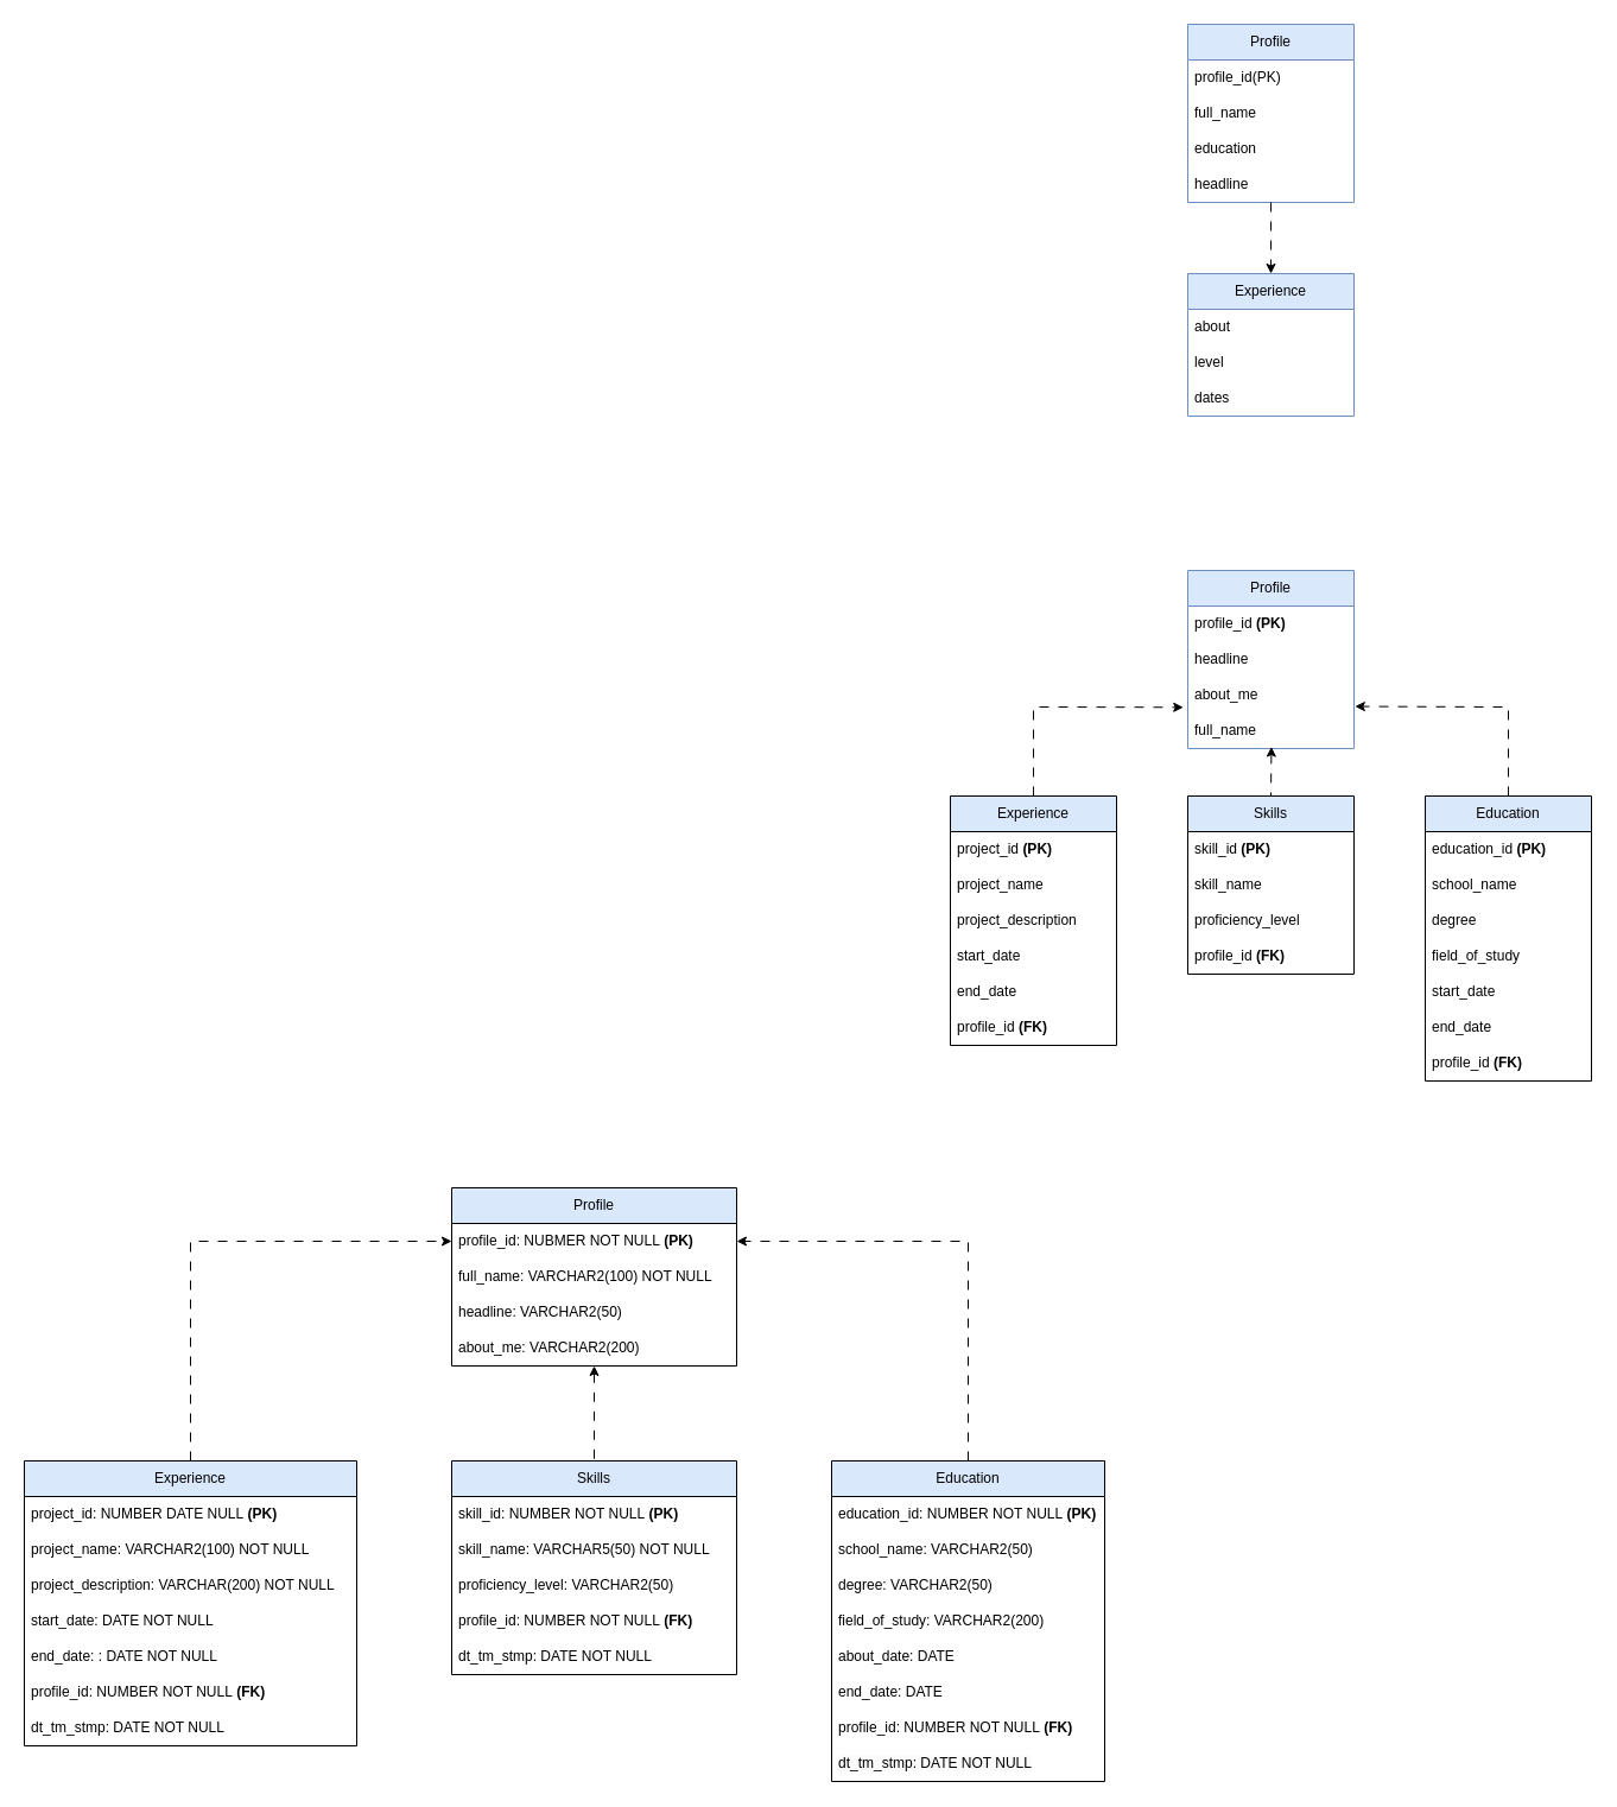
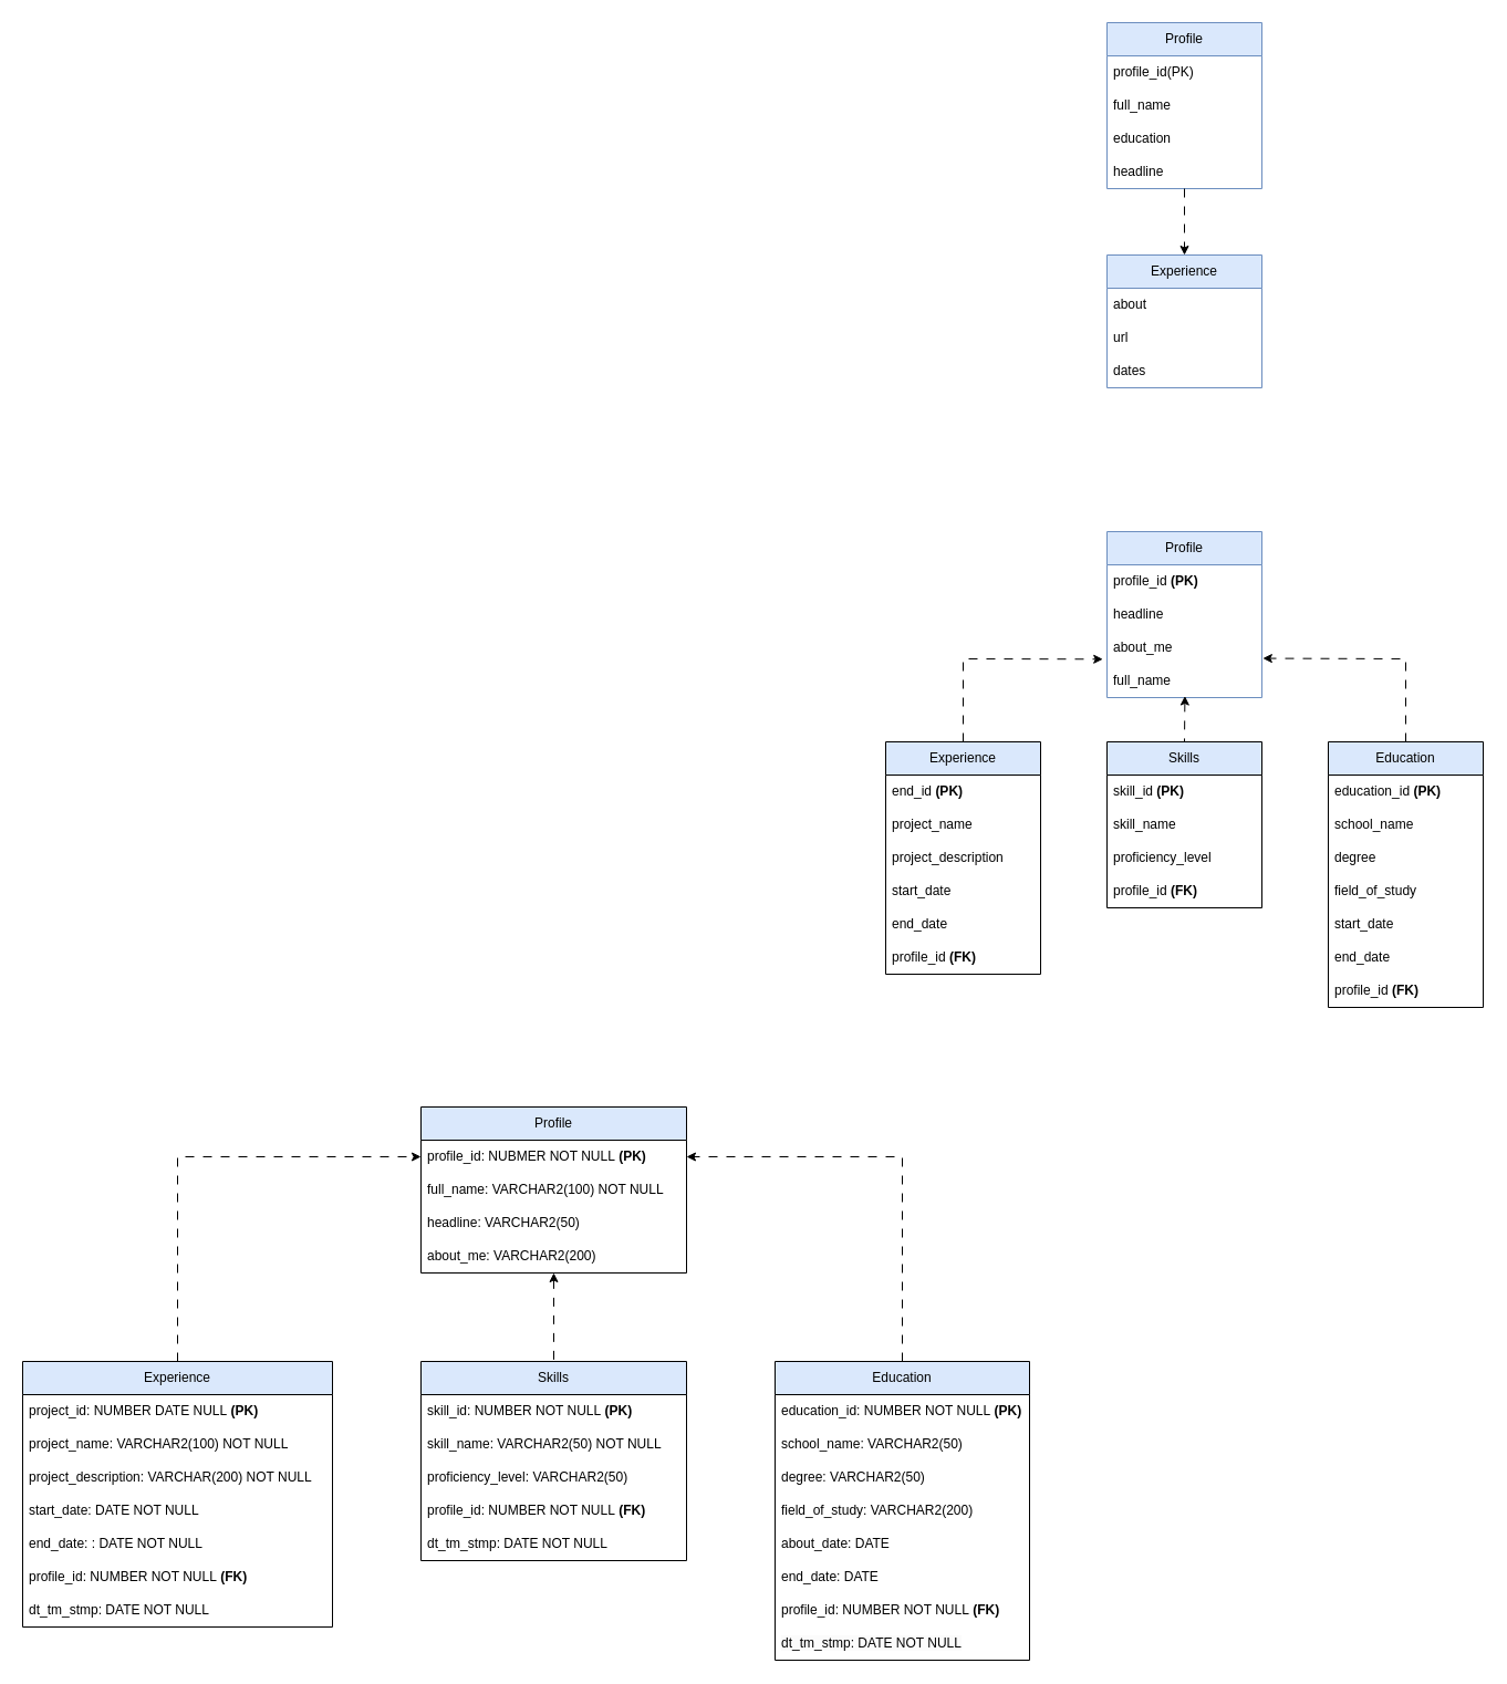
- <mxCell id="9" value="level" style="text;strokeColor=none;fillColor=none;align=left;verticalAlign=middle;spacingLeft=4;spacingRight=4;overflow=hidden;points=[[0,0.5],[1,0.5]];portConstraint=eastwest;rotatable=0;whiteSpace=wrap;html=1;" vertex="1" parent="7"><mxGeometry y="60" width="140" height="30" as="geometry" /></mxCell>
+ <mxCell id="9" value="url" style="text;strokeColor=none;fillColor=none;align=left;verticalAlign=middle;spacingLeft=4;spacingRight=4;overflow=hidden;points=[[0,0.5],[1,0.5]];portConstraint=eastwest;rotatable=0;whiteSpace=wrap;html=1;" vertex="1" parent="7"><mxGeometry y="60" width="140" height="30" as="geometry" /></mxCell>
- <mxCell id="28" value="project_id&amp;nbsp;&lt;b style=&quot;border-color: var(--border-color);&quot;&gt;(PK)&lt;/b&gt;" style="text;strokeColor=none;fillColor=none;align=left;verticalAlign=middle;spacingLeft=4;spacingRight=4;overflow=hidden;points=[[0,0.5],[1,0.5]];portConstraint=eastwest;rotatable=0;whiteSpace=wrap;html=1;" vertex="1" parent="27"><mxGeometry y="30" width="140" height="30" as="geometry" /></mxCell>
+ <mxCell id="28" value="end_id&amp;nbsp;&lt;b style=&quot;border-color: var(--border-color);&quot;&gt;(PK)&lt;/b&gt;" style="text;strokeColor=none;fillColor=none;align=left;verticalAlign=middle;spacingLeft=4;spacingRight=4;overflow=hidden;points=[[0,0.5],[1,0.5]];portConstraint=eastwest;rotatable=0;whiteSpace=wrap;html=1;" vertex="1" parent="27"><mxGeometry y="30" width="140" height="30" as="geometry" /></mxCell>
- <mxCell id="47" value="skill_name: VARCHAR5(50) NOT NULL" style="text;strokeColor=none;fillColor=none;align=left;verticalAlign=middle;spacingLeft=4;spacingRight=4;overflow=hidden;points=[[0,0.5],[1,0.5]];portConstraint=eastwest;rotatable=0;whiteSpace=wrap;html=1;" vertex="1" parent="45"><mxGeometry y="60" width="240" height="30" as="geometry" /></mxCell>
+ <mxCell id="47" value="skill_name: VARCHAR2(50) NOT NULL" style="text;strokeColor=none;fillColor=none;align=left;verticalAlign=middle;spacingLeft=4;spacingRight=4;overflow=hidden;points=[[0,0.5],[1,0.5]];portConstraint=eastwest;rotatable=0;whiteSpace=wrap;html=1;" vertex="1" parent="45"><mxGeometry y="60" width="240" height="30" as="geometry" /></mxCell>
